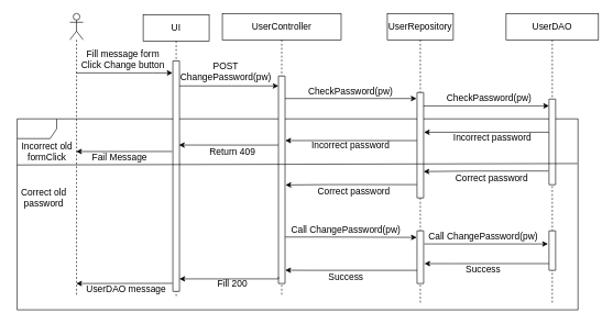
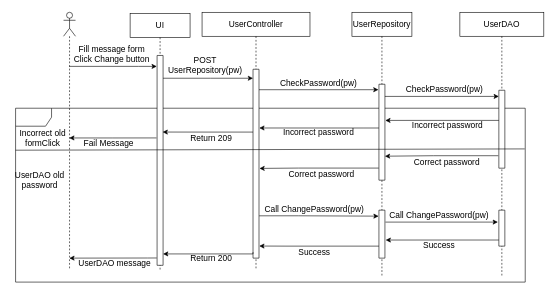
- <mxCell id="15" value="POST &lt;br style=&quot;font-size: 14px;&quot;&gt;ChangePassword(pw)" style="text;html=1;align=center;verticalAlign=middle;resizable=0;points=[];autosize=1;strokeColor=none;fillColor=none;fontSize=14;" parent="10" vertex="1"><mxGeometry x="-75" y="63" width="160" height="50" as="geometry" /></mxCell>
+ <mxCell id="15" value="POST &lt;br style=&quot;font-size: 14px;&quot;&gt;UserRepository(pw)" style="text;html=1;align=center;verticalAlign=middle;resizable=0;points=[];autosize=1;strokeColor=none;fillColor=none;fontSize=14;" parent="10" vertex="1"><mxGeometry x="-75" y="63" width="160" height="50" as="geometry" /></mxCell>
- <mxCell id="12" value="Return 409" style="text;html=1;align=center;verticalAlign=middle;resizable=0;points=[];autosize=1;strokeColor=none;fillColor=none;fontSize=14;" parent="10" vertex="1"><mxGeometry x="-30" y="195" width="90" height="30" as="geometry" /></mxCell>
+ <mxCell id="12" value="Return 209" style="text;html=1;align=center;verticalAlign=middle;resizable=0;points=[];autosize=1;strokeColor=none;fillColor=none;fontSize=14;" parent="10" vertex="1"><mxGeometry x="-30" y="195" width="90" height="30" as="geometry" /></mxCell>
- <mxCell id="47" value="Correct old &lt;br style=&quot;font-size: 14px;&quot;&gt;password" style="text;html=1;align=center;verticalAlign=middle;resizable=0;points=[];autosize=1;strokeColor=none;fillColor=none;fontSize=14;" parent="1" vertex="1"><mxGeometry x="20" y="275" width="90" height="50" as="geometry" /></mxCell>
+ <mxCell id="47" value="UserDAO old &lt;br style=&quot;font-size: 14px;&quot;&gt;password" style="text;html=1;align=center;verticalAlign=middle;resizable=0;points=[];autosize=1;strokeColor=none;fillColor=none;fontSize=14;" parent="1" vertex="1"><mxGeometry x="20" y="275" width="90" height="50" as="geometry" /></mxCell>
- <mxCell id="14" value="Fill 200" style="text;html=1;align=center;verticalAlign=middle;resizable=0;points=[];autosize=1;strokeColor=none;fillColor=none;fontSize=14;" parent="10" vertex="1"><mxGeometry x="-30" y="395" width="90" height="30" as="geometry" /></mxCell>
+ <mxCell id="14" value="Return 200" style="text;html=1;align=center;verticalAlign=middle;resizable=0;points=[];autosize=1;strokeColor=none;fillColor=none;fontSize=14;" parent="10" vertex="1"><mxGeometry x="-30" y="395" width="90" height="30" as="geometry" /></mxCell>
